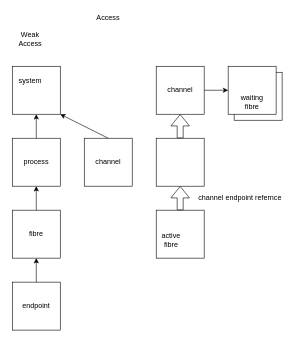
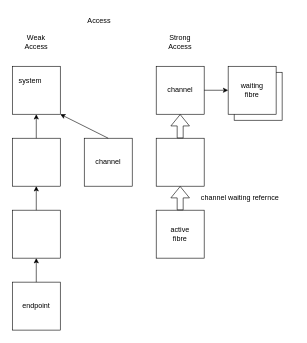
- <mxCell id="29" value="Access" style="text;html=1;strokeColor=none;fillColor=none;align=center;verticalAlign=middle;whiteSpace=wrap;rounded=0;" vertex="1" parent="1"><mxGeometry x="160" y="20" width="40" height="20" as="geometry" /></mxCell>
+ <mxCell id="29" value="Access" style="text;html=1;strokeColor=none;fillColor=none;align=center;verticalAlign=middle;whiteSpace=wrap;rounded=0;" vertex="1" parent="1"><mxGeometry x="145" y="25" width="40" height="20" as="geometry" /></mxCell>
- <mxCell id="4" value="Weak Access&lt;br&gt;" style="text;html=1;strokeColor=none;fillColor=none;align=center;verticalAlign=middle;whiteSpace=wrap;rounded=0;" vertex="1" parent="1"><mxGeometry x="30" y="55" width="40" height="20" as="geometry" /></mxCell>
+ <mxCell id="4" value="Weak Access&lt;br&gt;" style="text;html=1;strokeColor=none;fillColor=none;align=center;verticalAlign=middle;whiteSpace=wrap;rounded=0;" vertex="1" parent="1"><mxGeometry x="40" y="60" width="40" height="20" as="geometry" /></mxCell>
+ <mxCell id="15" value="Strong Access" style="text;html=1;strokeColor=none;fillColor=none;align=center;verticalAlign=middle;whiteSpace=wrap;rounded=0;" vertex="1" parent="1"><mxGeometry x="280" y="60" width="40" height="20" as="geometry" /></mxCell>
- <mxCell id="19" value="waiting&lt;br&gt;fibre" style="text;html=1;strokeColor=none;fillColor=none;align=center;verticalAlign=middle;whiteSpace=wrap;rounded=0;" vertex="1" parent="1"><mxGeometry x="400" y="160" width="40" height="20" as="geometry" /></mxCell>
+ <mxCell id="19" value="waiting&lt;br&gt;fibre" style="text;html=1;strokeColor=none;fillColor=none;align=center;verticalAlign=middle;whiteSpace=wrap;rounded=0;" vertex="1" parent="1"><mxGeometry x="400" y="140" width="40" height="20" as="geometry" /></mxCell>
- <mxCell id="9" value="process" style="text;html=1;strokeColor=none;fillColor=none;align=center;verticalAlign=middle;whiteSpace=wrap;rounded=0;" vertex="1" parent="1"><mxGeometry x="40" y="260" width="40" height="20" as="geometry" /></mxCell>
- <mxCell id="30" value="channel endpoint refernce&lt;br&gt;" style="text;html=1;strokeColor=none;fillColor=none;align=center;verticalAlign=middle;whiteSpace=wrap;rounded=0;" vertex="1" parent="1"><mxGeometry x="310" y="320" width="180" height="20" as="geometry" /></mxCell>
+ <mxCell id="30" value="channel waiting refernce&lt;br&gt;" style="text;html=1;strokeColor=none;fillColor=none;align=center;verticalAlign=middle;whiteSpace=wrap;rounded=0;" vertex="1" parent="1"><mxGeometry x="310" y="320" width="180" height="20" as="geometry" /></mxCell>
- <mxCell id="10" value="fibre" style="text;html=1;strokeColor=none;fillColor=none;align=center;verticalAlign=middle;whiteSpace=wrap;rounded=0;" vertex="1" parent="1"><mxGeometry x="40" y="380" width="40" height="20" as="geometry" /></mxCell>
- <mxCell id="25" value="active&lt;br&gt;fibre" style="text;html=1;strokeColor=none;fillColor=none;align=center;verticalAlign=middle;whiteSpace=wrap;rounded=0;" vertex="1" parent="1"><mxGeometry x="265" y="390" width="40" height="20" as="geometry" /></mxCell>
+ <mxCell id="25" value="active&lt;br&gt;fibre" style="text;html=1;strokeColor=none;fillColor=none;align=center;verticalAlign=middle;whiteSpace=wrap;rounded=0;" vertex="1" parent="1"><mxGeometry x="280" y="380" width="40" height="20" as="geometry" /></mxCell>
